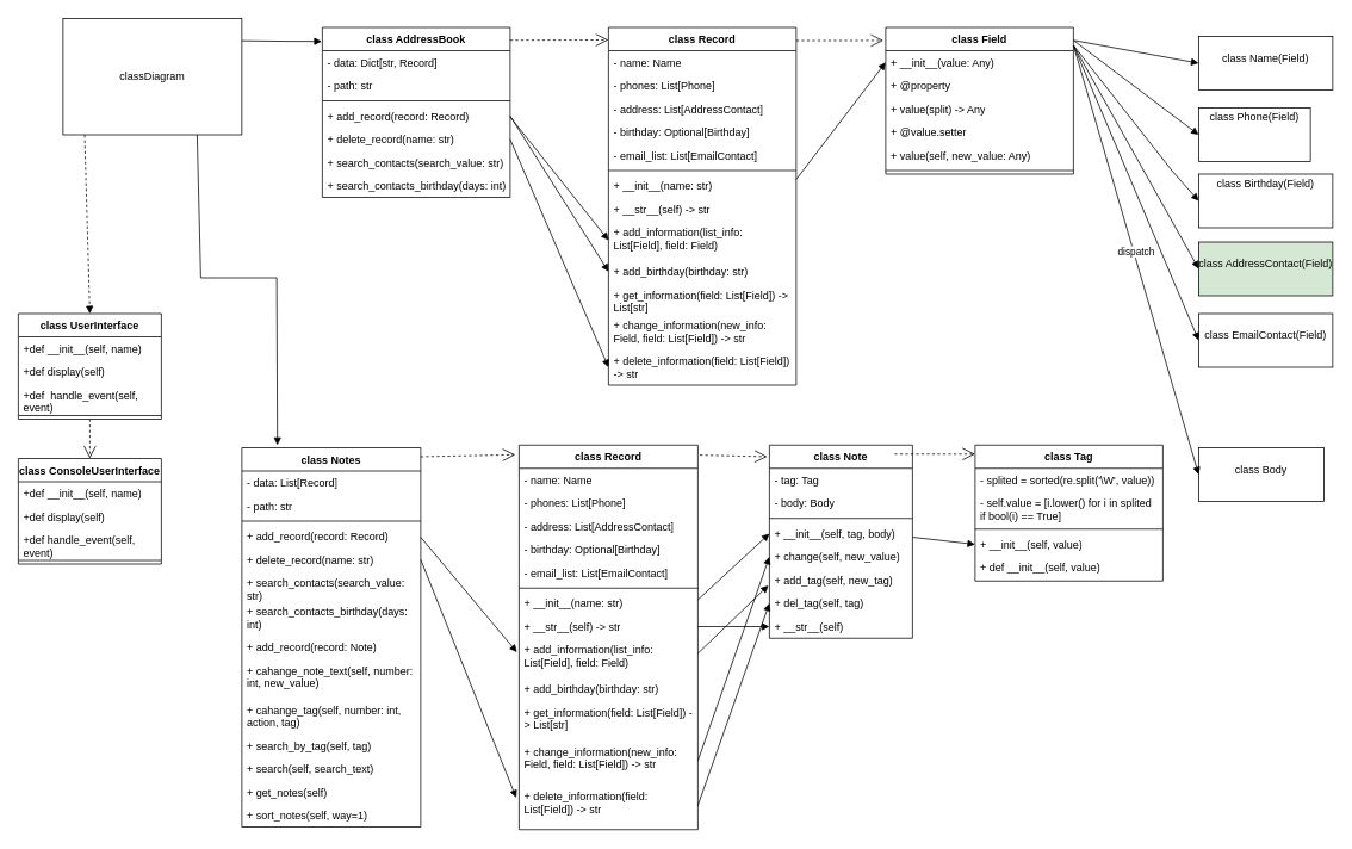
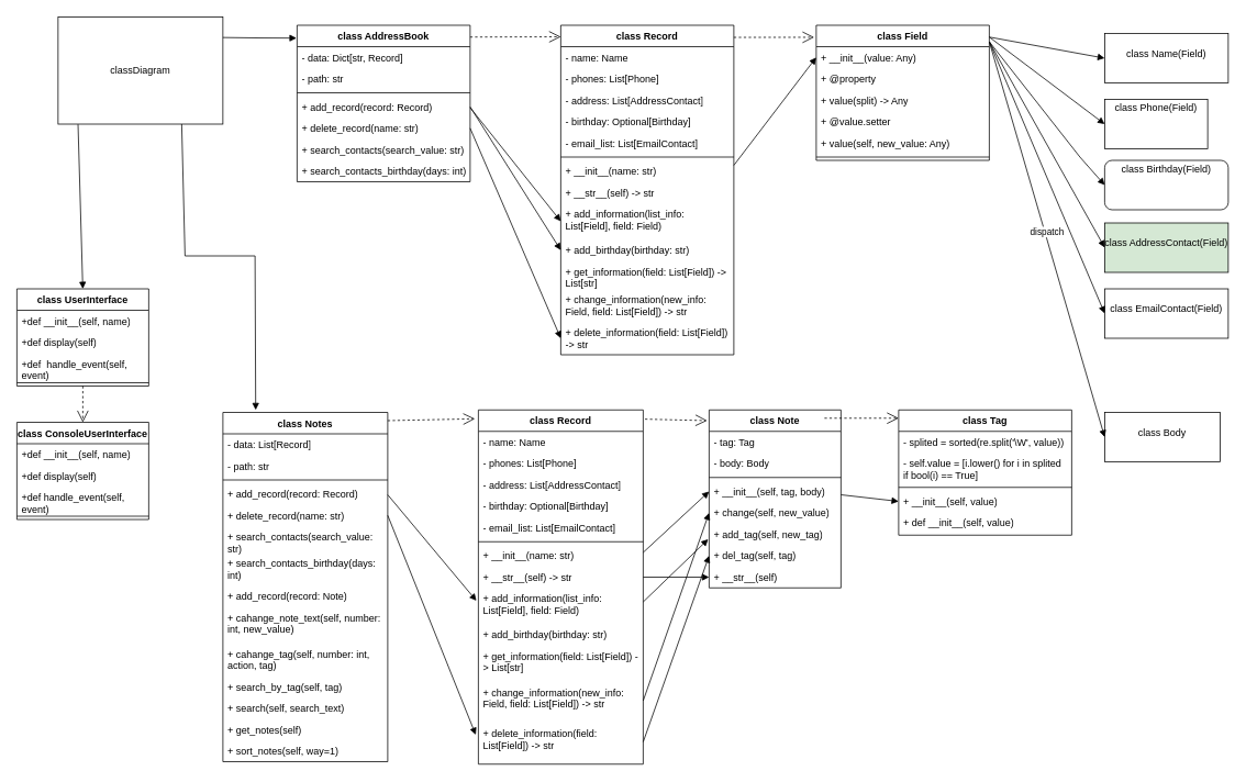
- <mxCell id="41" value="&lt;p style=&quot;text-align: center; margin: 4px 0px 0px;&quot;&gt;class Birthday(Field)&lt;br&gt;&lt;/p&gt;" style="verticalAlign=top;align=left;overflow=fill;fontSize=12;fontFamily=Helvetica;html=1;whiteSpace=wrap;" vertex="1" parent="1"><mxGeometry x="1340" y="194" width="150" height="60" as="geometry" /></mxCell>
+ <mxCell id="41" value="&lt;p style=&quot;text-align: center; margin: 4px 0px 0px;&quot;&gt;class Birthday(Field)&lt;br&gt;&lt;/p&gt;" style="verticalAlign=top;align=left;overflow=fill;fontSize=12;fontFamily=Helvetica;html=1;whiteSpace=wrap;rounded=1;" vertex="1" parent="1"><mxGeometry x="1340" y="194" width="150" height="60" as="geometry" /></mxCell>
- <mxCell id="117" value="" style="html=1;verticalAlign=bottom;endArrow=block;curved=0;rounded=0;exitX=0.121;exitY=1.002;exitDx=0;exitDy=0;exitPerimeter=0;entryX=0.5;entryY=0;entryDx=0;entryDy=0;dashed=1;" edge="1" parent="1" source="10" target="107"><mxGeometry width="80" relative="1" as="geometry"><mxPoint x="70" y="194" as="sourcePoint" /><mxPoint x="94" y="340" as="targetPoint" /></mxGeometry></mxCell>
+ <mxCell id="117" value="" style="html=1;verticalAlign=bottom;endArrow=block;curved=0;rounded=0;exitX=0.121;exitY=1.002;exitDx=0;exitDy=0;exitPerimeter=0;entryX=0.5;entryY=0;entryDx=0;entryDy=0;" edge="1" parent="1" source="10" target="107"><mxGeometry width="80" relative="1" as="geometry"><mxPoint x="70" y="194" as="sourcePoint" /><mxPoint x="94" y="340" as="targetPoint" /></mxGeometry></mxCell>
